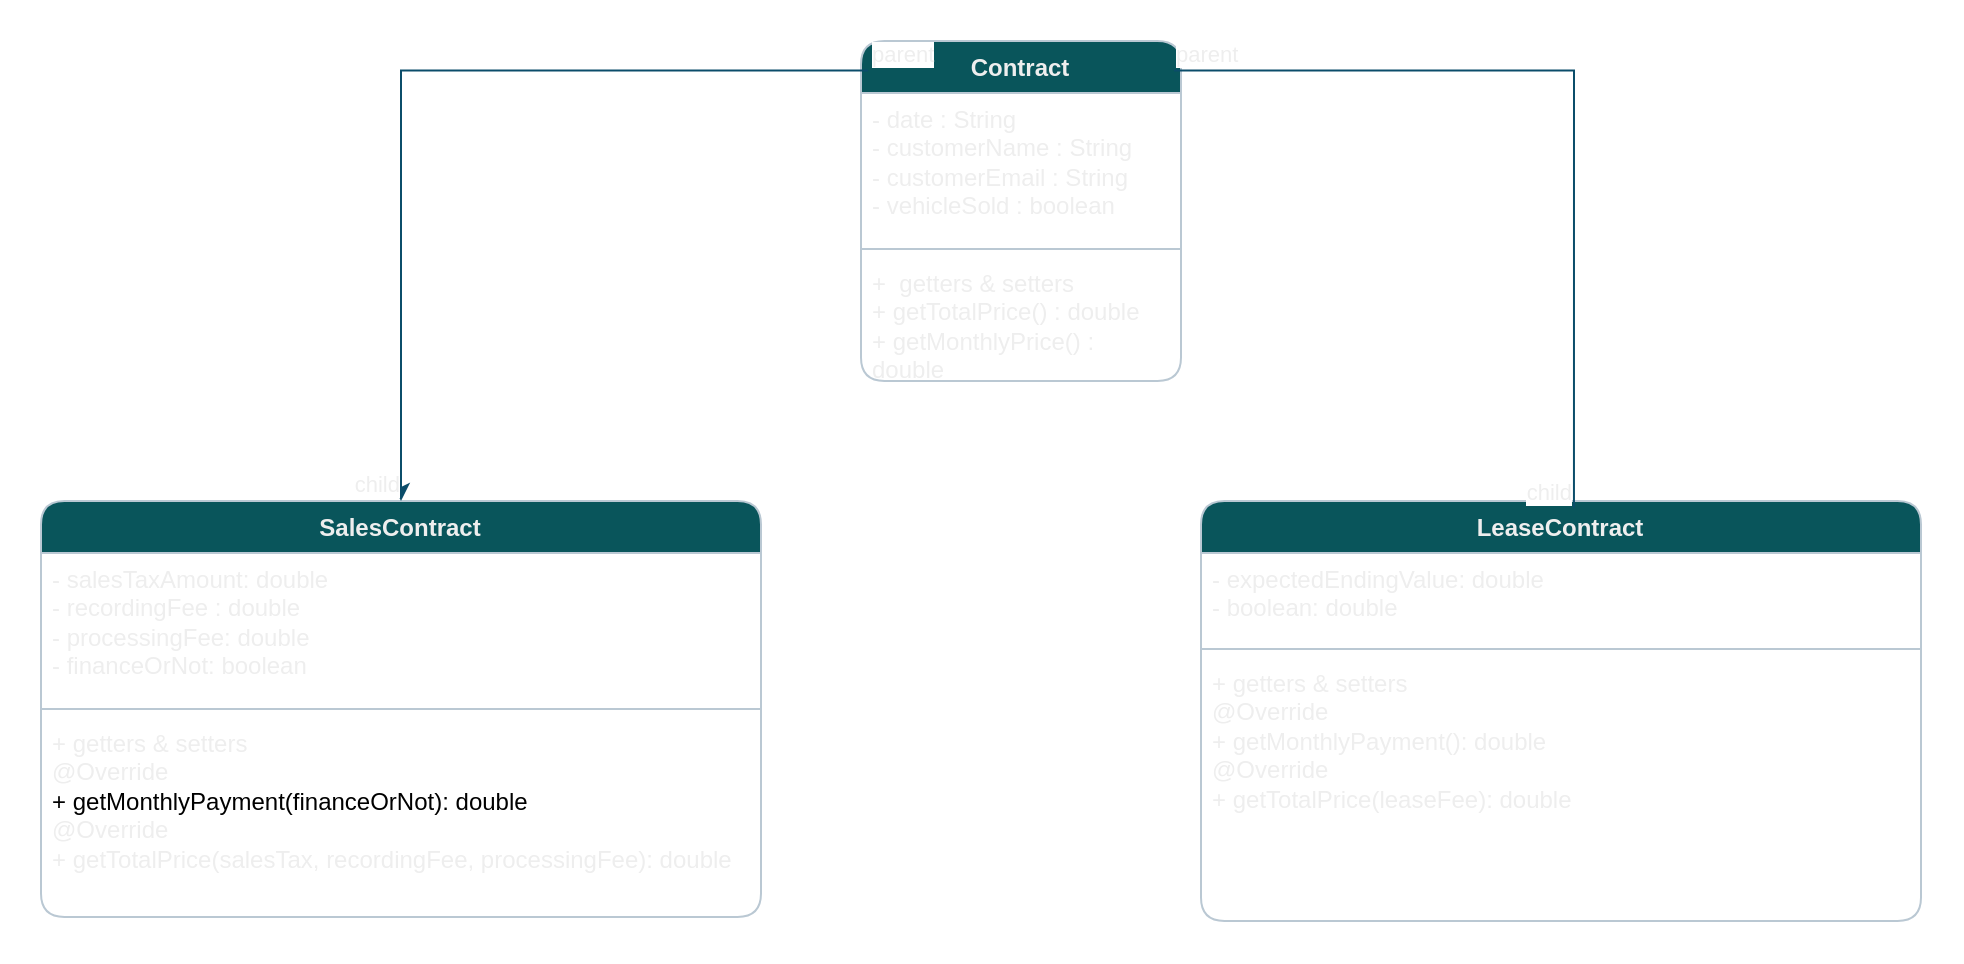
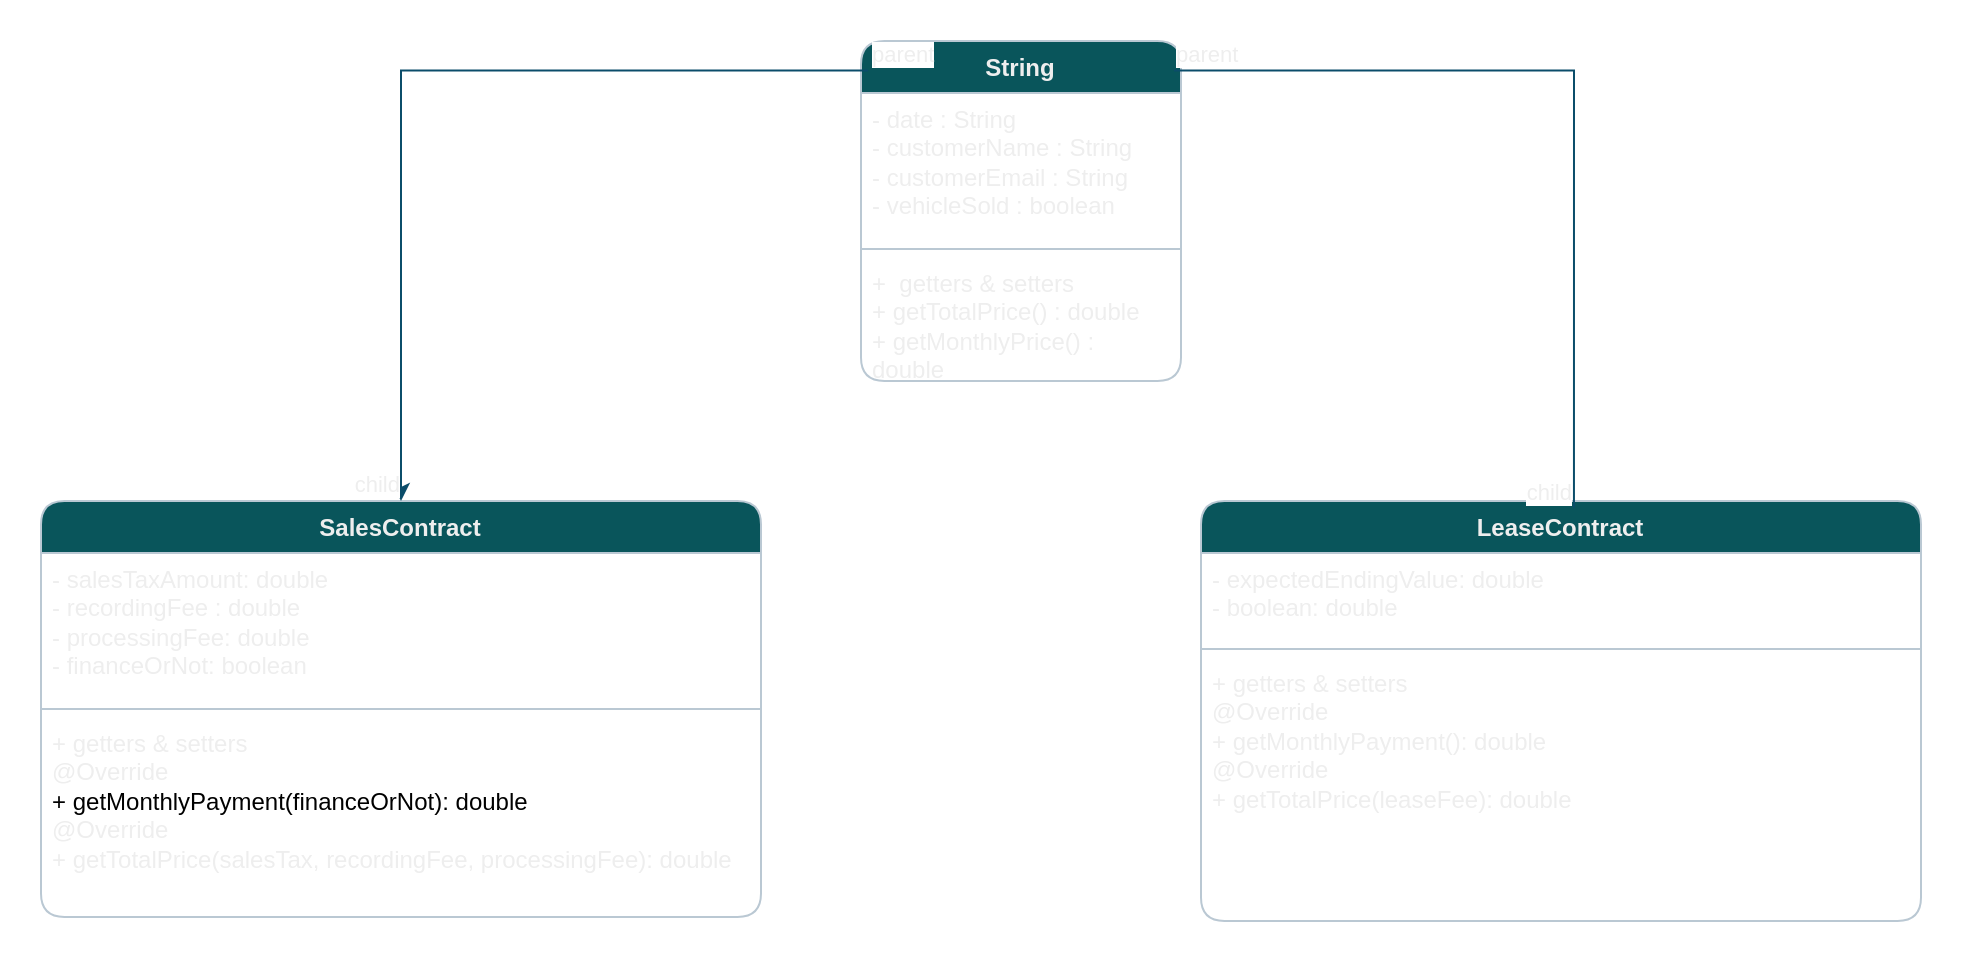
- <mxCell id="2" value="Contract" style="swimlane;fontStyle=1;align=center;verticalAlign=top;childLayout=stackLayout;horizontal=1;startSize=26;horizontalStack=0;resizeParent=1;resizeParentMax=0;resizeLast=0;collapsible=1;marginBottom=0;whiteSpace=wrap;html=1;fontFamily=Helvetica;rounded=1;labelBackgroundColor=none;fillColor=#09555B;strokeColor=#BAC8D3;fontColor=#EEEEEE;" parent="1" vertex="1"><mxGeometry x="430" y="20" width="160" height="170" as="geometry" /></mxCell>
+ <mxCell id="2" value="String" style="swimlane;fontStyle=1;align=center;verticalAlign=top;childLayout=stackLayout;horizontal=1;startSize=26;horizontalStack=0;resizeParent=1;resizeParentMax=0;resizeLast=0;collapsible=1;marginBottom=0;whiteSpace=wrap;html=1;fontFamily=Helvetica;rounded=1;labelBackgroundColor=none;fillColor=#09555B;strokeColor=#BAC8D3;fontColor=#EEEEEE;" parent="1" vertex="1"><mxGeometry x="430" y="20" width="160" height="170" as="geometry" /></mxCell>
